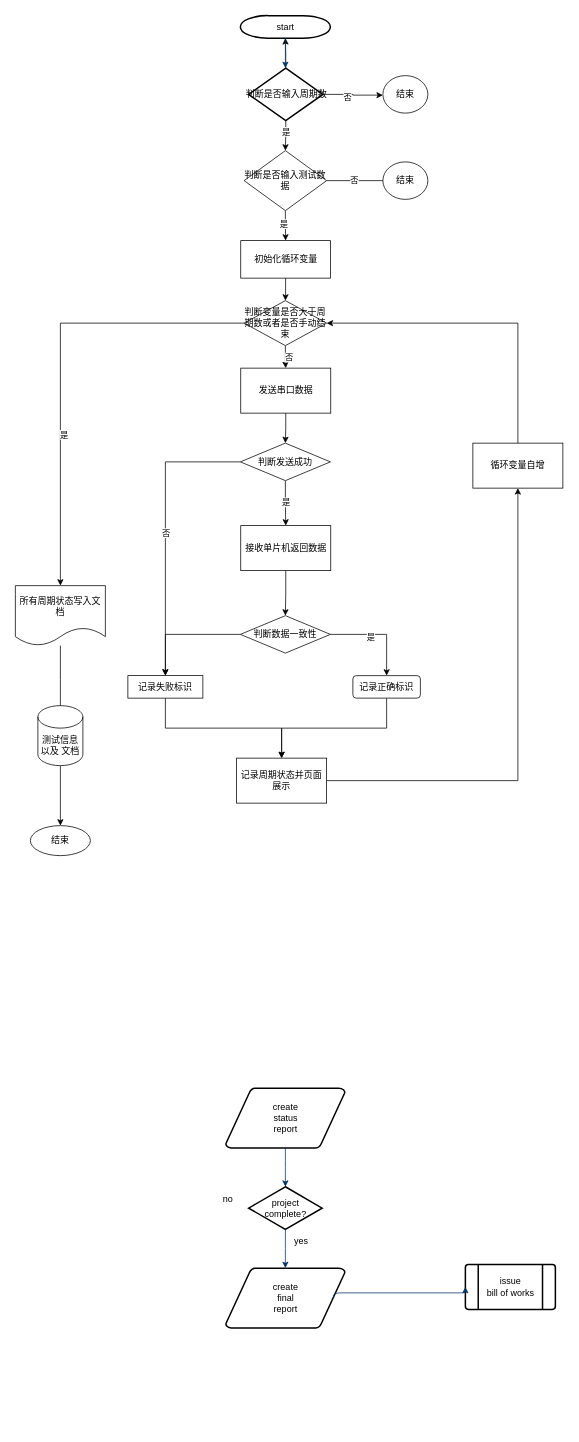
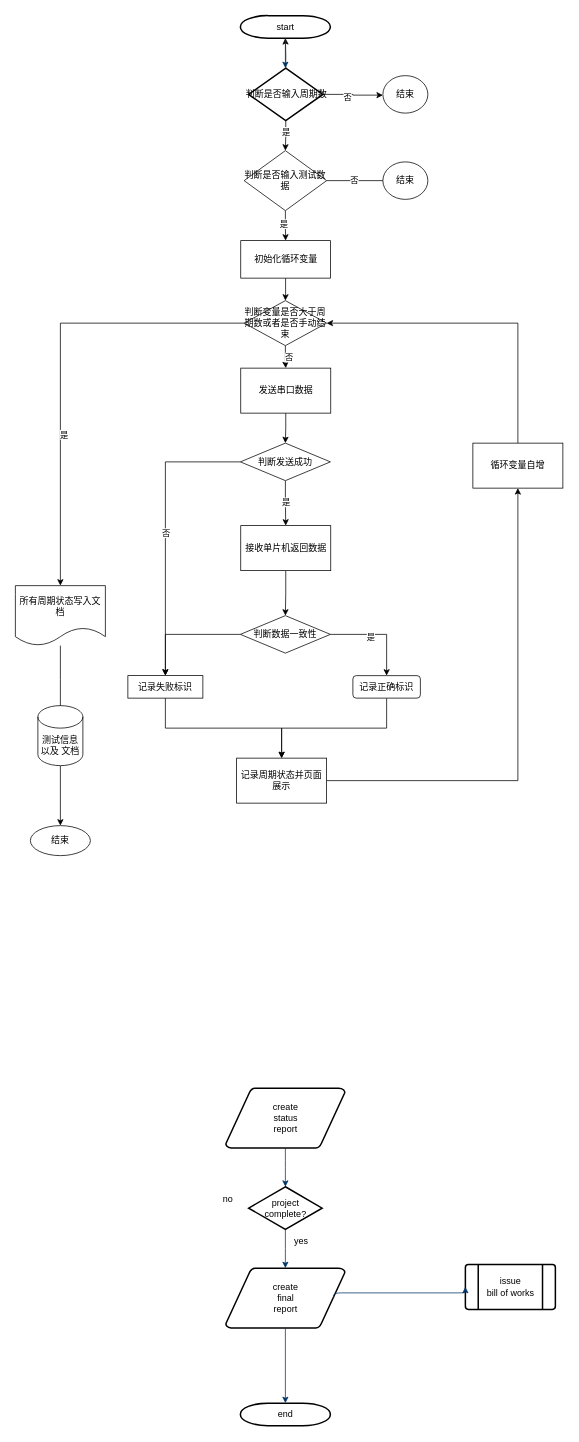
+ <mxCell id="17" value="" style="edgeStyle=elbowEdgeStyle;elbow=vertical;exitX=0.5;exitY=1;exitPerimeter=0;entryX=0.5;entryY=0;entryPerimeter=0;fontStyle=1;strokeColor=#003366;strokeWidth=1;html=1;" parent="1" source="12" target="14" edge="1"><mxGeometry width="100" height="100" as="geometry"><mxPoint y="60" as="sourcePoint" x="60" /><mxPoint x="160" as="targetPoint" y="-40" /></mxGeometry></mxCell>
+ <mxCell id="14" value="end" style="shape=mxgraph.flowchart.terminator;strokeWidth=2;gradientColor=none;gradientDirection=north;fontStyle=0;html=1;" parent="1" vertex="1"><mxGeometry x="320" y="1870" width="120" height="30" as="geometry" /></mxCell>
